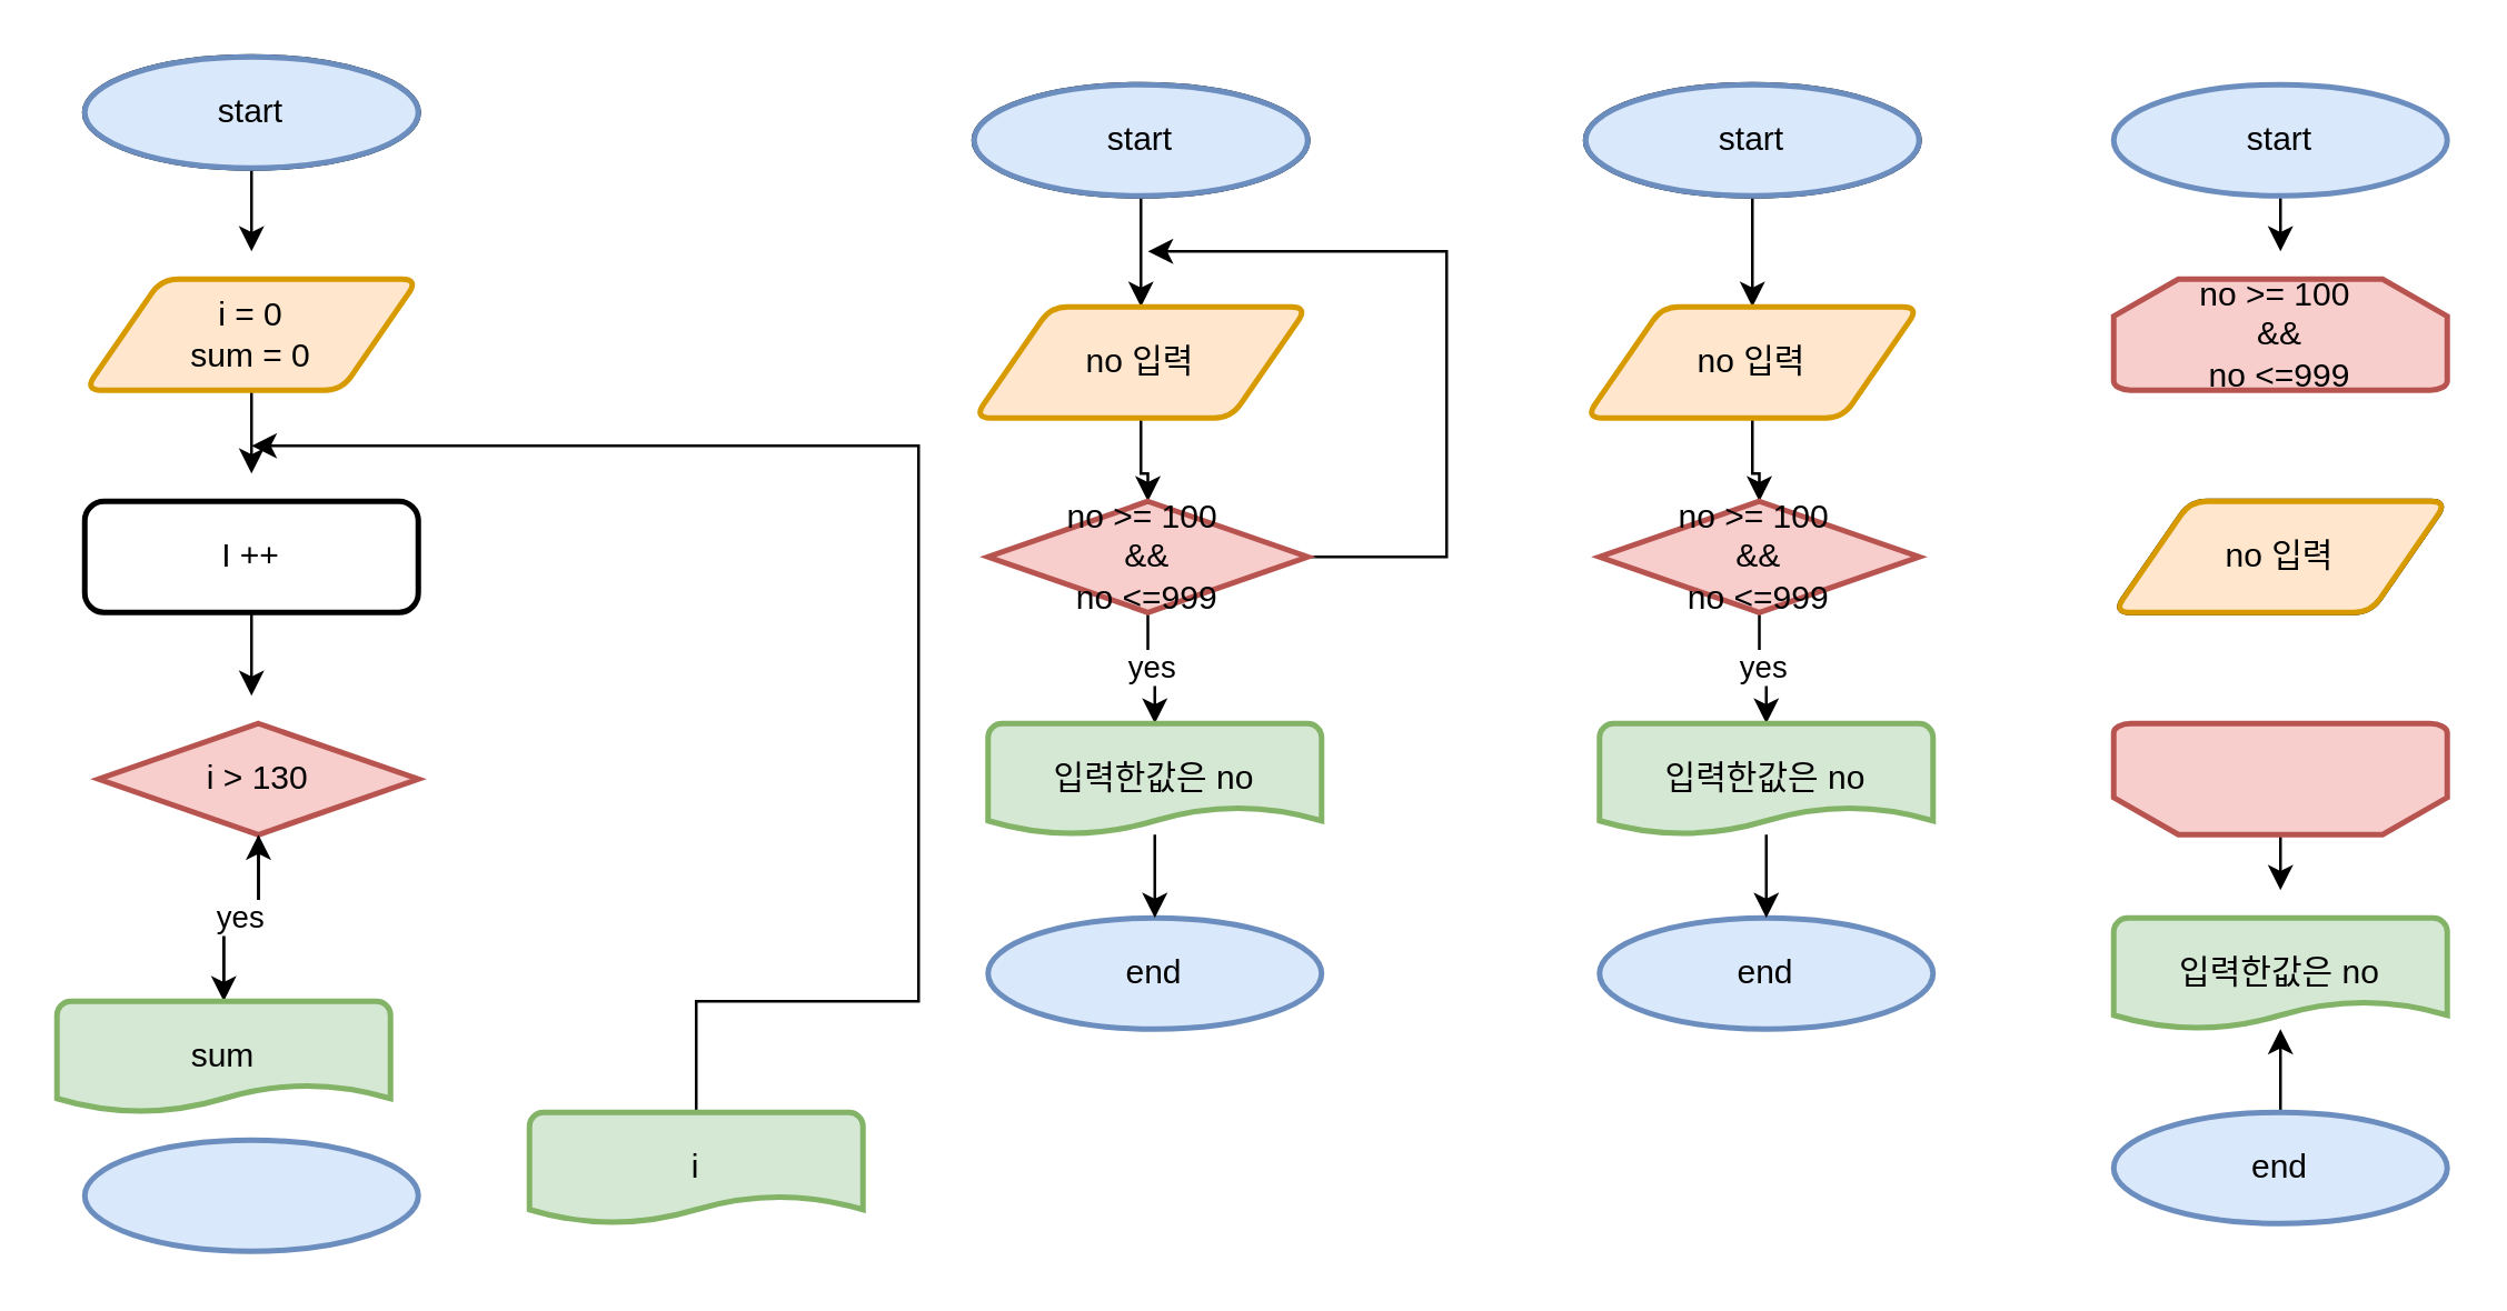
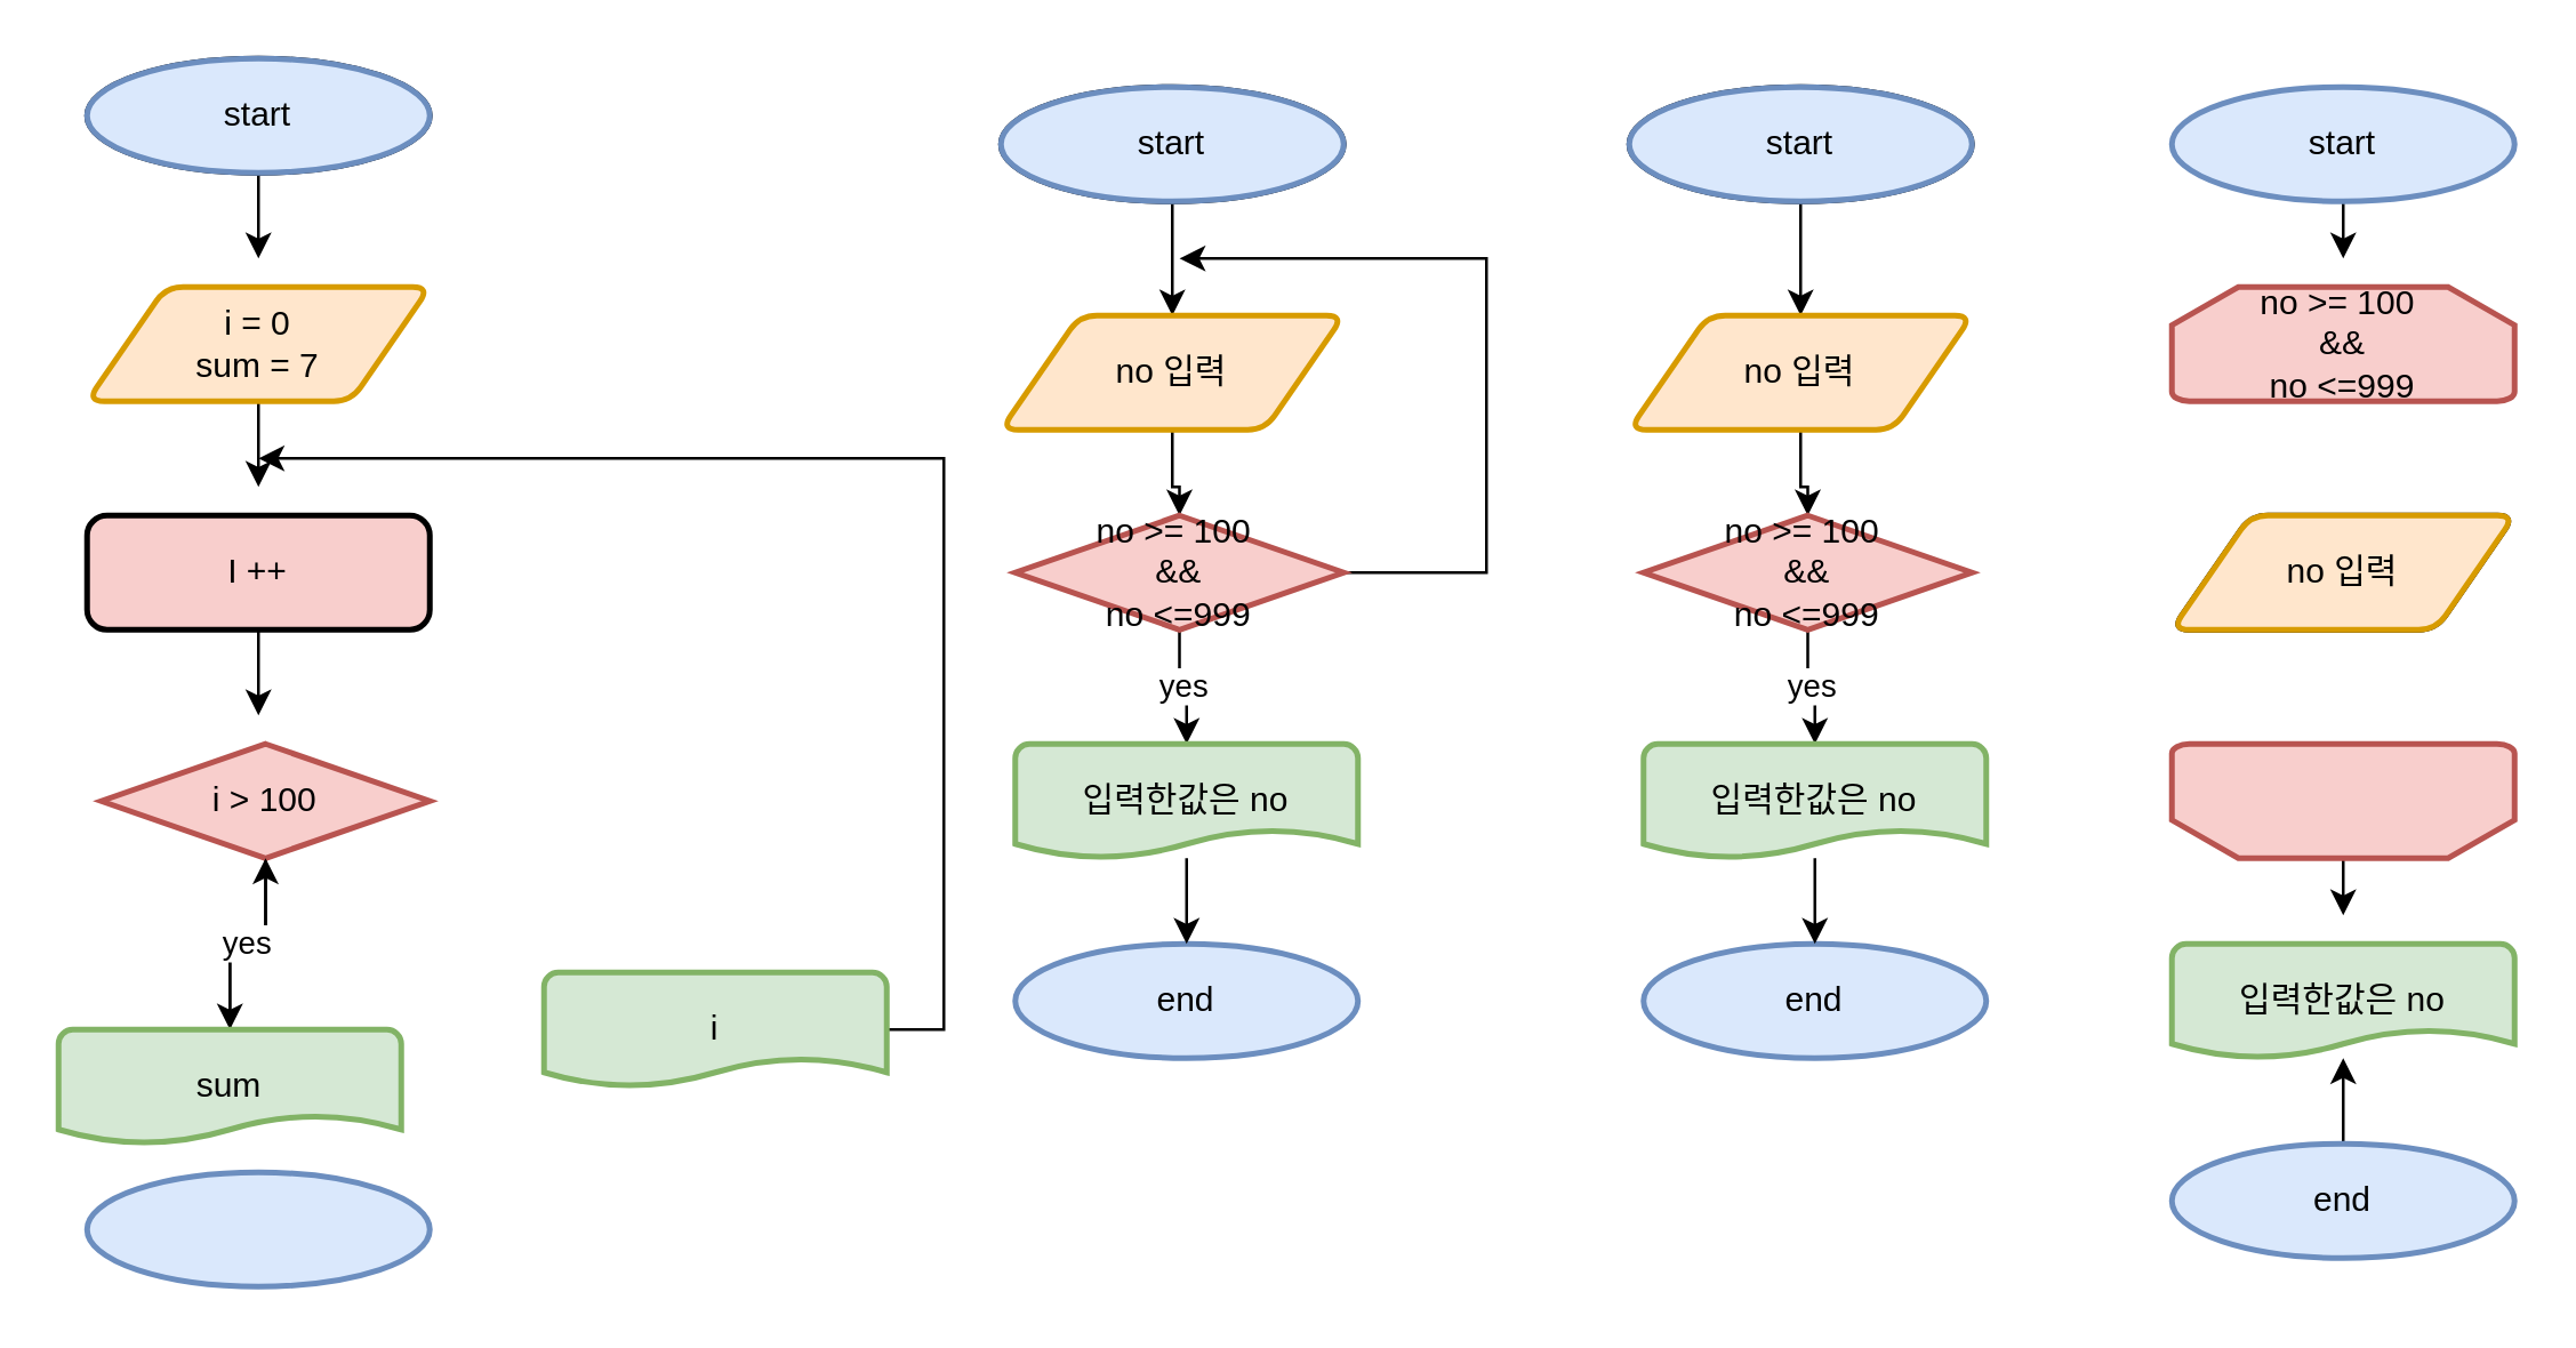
- <mxCell id="4" value="i = 0&lt;br&gt;sum = 0" style="shape=parallelogram;html=1;strokeWidth=2;perimeter=parallelogramPerimeter;whiteSpace=wrap;rounded=1;arcSize=12;size=0.23;fillColor=#ffe6cc;strokeColor=#d79b00;" vertex="1" parent="1"><mxGeometry x="30" y="100" width="120" height="40" as="geometry" /></mxCell>
+ <mxCell id="4" value="i = 0&lt;br&gt;sum = 7" style="shape=parallelogram;html=1;strokeWidth=2;perimeter=parallelogramPerimeter;whiteSpace=wrap;rounded=1;arcSize=12;size=0.23;fillColor=#ffe6cc;strokeColor=#d79b00;" vertex="1" parent="1"><mxGeometry x="30" y="100" width="120" height="40" as="geometry" /></mxCell>
- <mxCell id="6" value="I ++" style="rounded=1;whiteSpace=wrap;html=1;absoluteArcSize=1;arcSize=14;strokeWidth=2;" vertex="1" parent="1"><mxGeometry x="30" y="180" width="120" height="40" as="geometry" /></mxCell>
+ <mxCell id="6" value="I ++" style="rounded=1;whiteSpace=wrap;html=1;absoluteArcSize=1;arcSize=14;strokeWidth=2;fillColor=#f8cecc;" vertex="1" parent="1"><mxGeometry x="30" y="180" width="120" height="40" as="geometry" /></mxCell>
- <mxCell id="8" value="i &amp;gt; 130" style="strokeWidth=2;html=1;shape=mxgraph.flowchart.decision;whiteSpace=wrap;fillColor=#f8cecc;strokeColor=#b85450;" vertex="1" parent="1"><mxGeometry x="35" y="260" width="115" height="40" as="geometry" /></mxCell>
+ <mxCell id="8" value="i &amp;gt; 100" style="strokeWidth=2;html=1;shape=mxgraph.flowchart.decision;whiteSpace=wrap;fillColor=#f8cecc;strokeColor=#b85450;" vertex="1" parent="1"><mxGeometry x="35" y="260" width="115" height="40" as="geometry" /></mxCell>
- <mxCell id="13" value="i" style="strokeWidth=2;html=1;shape=mxgraph.flowchart.document2;whiteSpace=wrap;size=0.25;fillColor=#d5e8d4;strokeColor=#82b366;" vertex="1" parent="1"><mxGeometry x="190" y="400" width="120" height="40" as="geometry" /></mxCell>
+ <mxCell id="13" value="i" style="strokeWidth=2;html=1;shape=mxgraph.flowchart.document2;whiteSpace=wrap;size=0.25;fillColor=#d5e8d4;strokeColor=#82b366;" vertex="1" parent="1"><mxGeometry x="190" y="340" width="120" height="40" as="geometry" /></mxCell>
